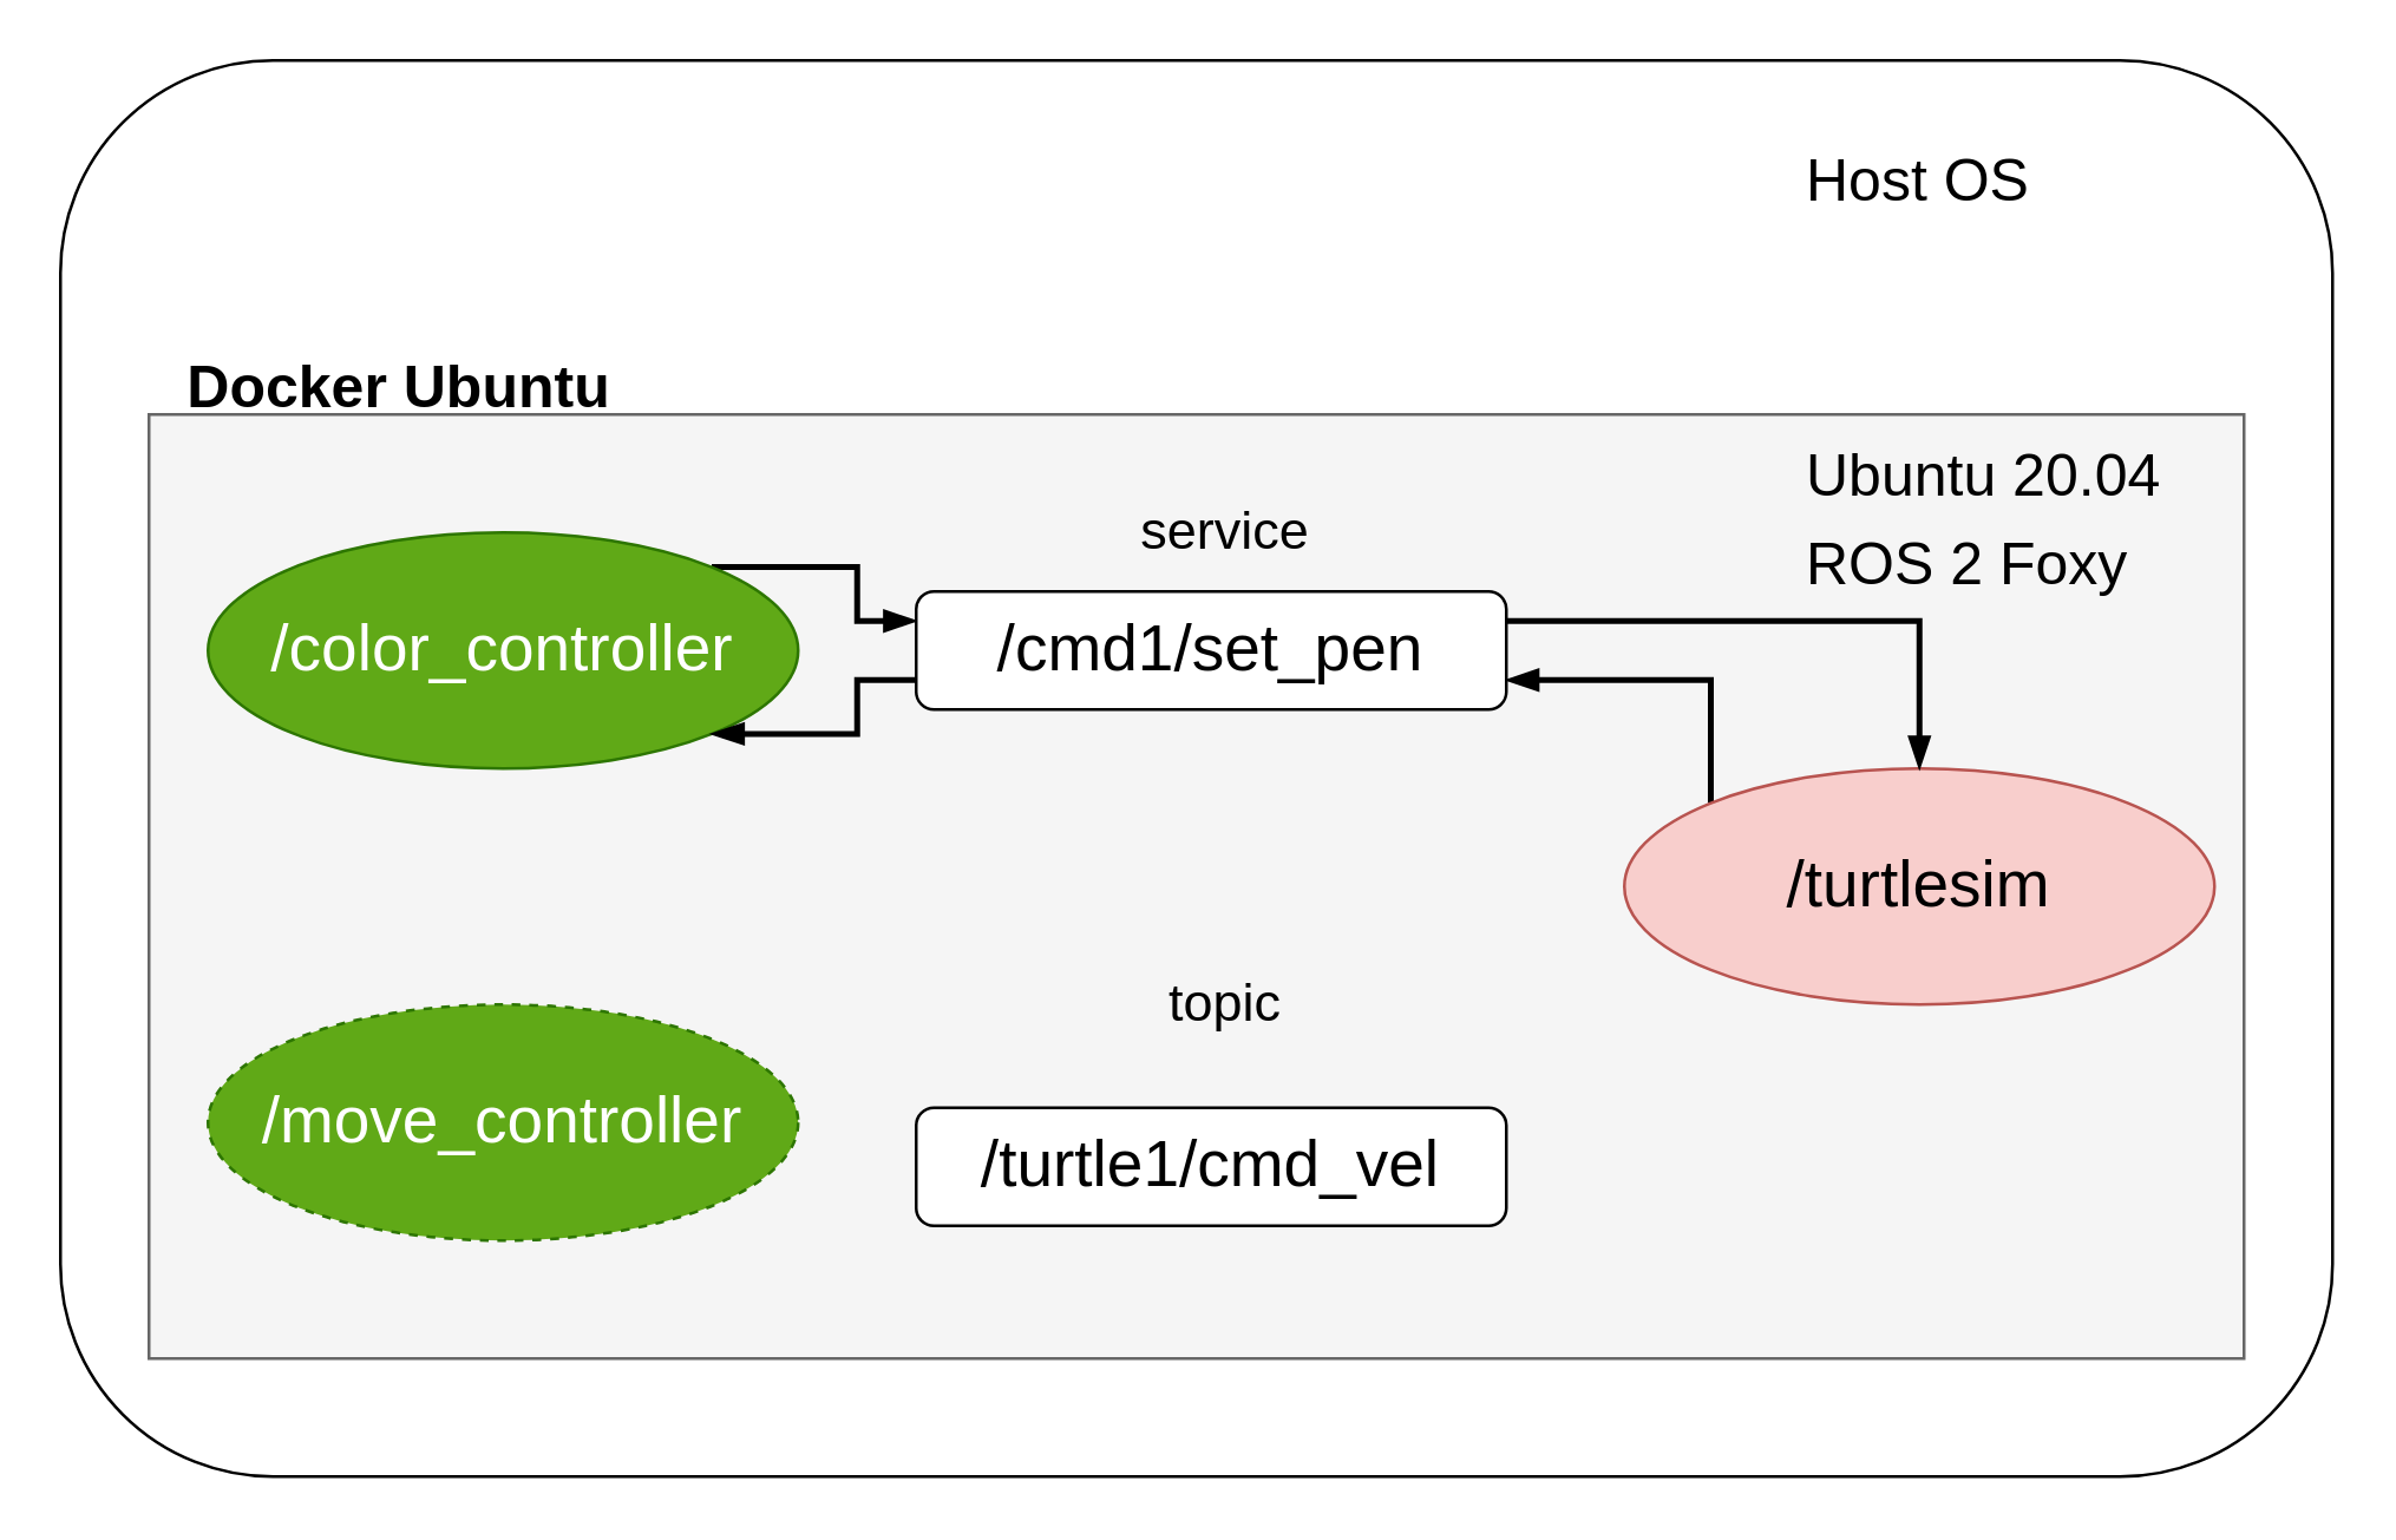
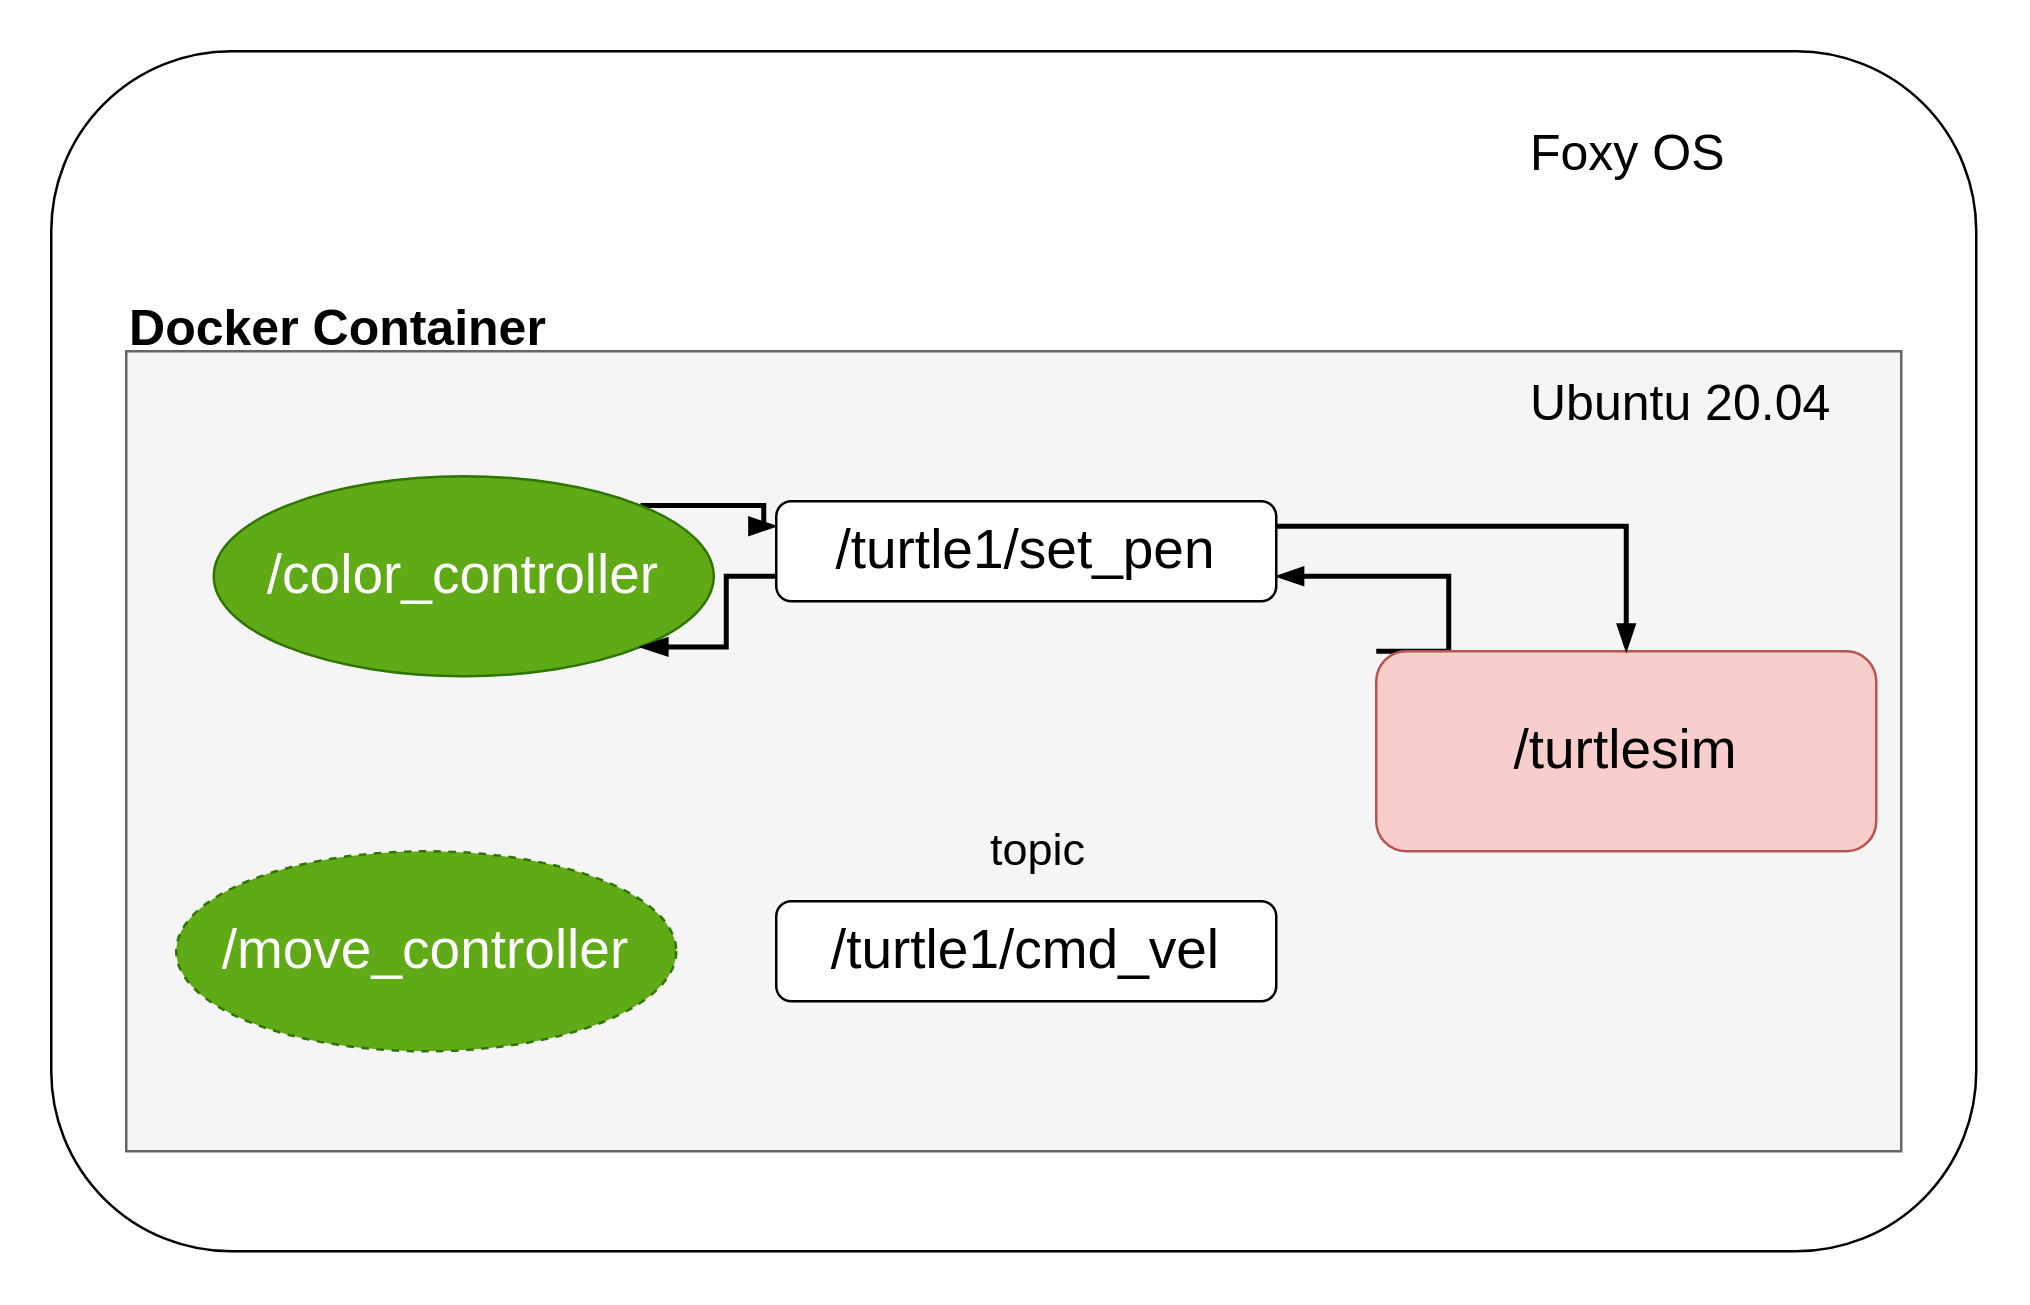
- <mxCell id="15" value="Host OS" style="text;html=1;strokeColor=none;fillColor=none;align=left;verticalAlign=middle;whiteSpace=wrap;rounded=0;fontSize=20;" parent="1" vertex="1"><mxGeometry x="610" y="50" width="140" height="20" as="geometry" /></mxCell>
+ <mxCell id="15" value="Foxy OS" style="text;html=1;strokeColor=none;fillColor=none;align=left;verticalAlign=middle;whiteSpace=wrap;rounded=0;fontSize=20;" parent="1" vertex="1"><mxGeometry x="610" y="50" width="140" height="20" as="geometry" /></mxCell>
- <mxCell id="18" value="Docker Ubuntu" style="text;html=1;strokeColor=none;fillColor=none;align=center;verticalAlign=middle;whiteSpace=wrap;rounded=0;fontSize=20;fontStyle=1" parent="1" vertex="1"><mxGeometry x="50" y="120" width="170" height="20" as="geometry" /></mxCell>
+ <mxCell id="18" value="Docker Container" style="text;html=1;strokeColor=none;fillColor=none;align=center;verticalAlign=middle;whiteSpace=wrap;rounded=0;fontSize=20;fontStyle=1" parent="1" vertex="1"><mxGeometry x="50" y="120" width="170" height="20" as="geometry" /></mxCell>
- <mxCell id="14" value="&lt;font style=&quot;font-size: 18px&quot;&gt;service&lt;/font&gt;" style="text;html=1;strokeColor=none;fillColor=none;align=center;verticalAlign=middle;whiteSpace=wrap;rounded=0;" parent="1" vertex="1"><mxGeometry x="345" y="170" width="140" height="20" as="geometry" /></mxCell>
- <mxCell id="17" value="ROS 2 Foxy" style="text;html=1;strokeColor=none;fillColor=none;align=left;verticalAlign=middle;whiteSpace=wrap;rounded=0;fontSize=20;" parent="1" vertex="1"><mxGeometry x="610" y="180" width="140" height="20" as="geometry" /></mxCell>
- <mxCell id="5" value="&lt;font style=&quot;font-size: 22px&quot;&gt;/color_controller&lt;/font&gt;" style="ellipse;whiteSpace=wrap;html=1;fillColor=#60a917;strokeColor=#2D7600;fontColor=#ffffff;" parent="1" vertex="1"><mxGeometry x="70" y="180" width="200" height="80" as="geometry" /></mxCell>
+ <mxCell id="5" value="&lt;font style=&quot;font-size: 22px&quot;&gt;/color_controller&lt;/font&gt;" style="ellipse;whiteSpace=wrap;html=1;fillColor=#60a917;strokeColor=#2D7600;fontColor=#ffffff;" parent="1" vertex="1"><mxGeometry x="85" y="190" width="200" height="80" as="geometry" /></mxCell>
- <mxCell id="12" value="&lt;font style=&quot;font-size: 22px&quot;&gt;/cmd1/set_pen&lt;/font&gt;" style="rounded=1;whiteSpace=wrap;html=1;" parent="1" vertex="1"><mxGeometry x="310" y="200" width="200" height="40" as="geometry" /></mxCell>
+ <mxCell id="12" value="&lt;font style=&quot;font-size: 22px&quot;&gt;/turtle1/set_pen&lt;/font&gt;" style="rounded=1;whiteSpace=wrap;html=1;" parent="1" vertex="1"><mxGeometry x="310" y="200" width="200" height="40" as="geometry" /></mxCell>
- <mxCell id="8" value="&lt;font style=&quot;font-size: 22px&quot;&gt;/turtlesim&lt;/font&gt;" style="ellipse;whiteSpace=wrap;html=1;fillColor=#f8cecc;strokeColor=#b85450;" parent="1" vertex="1"><mxGeometry x="550" y="260" width="200" height="80" as="geometry" /></mxCell>
+ <mxCell id="8" value="&lt;font style=&quot;font-size: 22px&quot;&gt;/turtlesim&lt;/font&gt;" style="whiteSpace=wrap;html=1;fillColor=#f8cecc;strokeColor=#b85450;rounded=1;" parent="1" vertex="1"><mxGeometry x="550" y="260" width="200" height="80" as="geometry" /></mxCell>
- <mxCell id="9" value="&lt;font style=&quot;font-size: 22px&quot;&gt;/turtle1/cmd_vel&lt;/font&gt;" style="rounded=1;whiteSpace=wrap;html=1;" parent="1" vertex="1"><mxGeometry x="310" y="375" width="200" height="40" as="geometry" /></mxCell>
+ <mxCell id="9" value="&lt;font style=&quot;font-size: 22px&quot;&gt;/turtle1/cmd_vel&lt;/font&gt;" style="rounded=1;whiteSpace=wrap;html=1;" parent="1" vertex="1"><mxGeometry x="310" y="360" width="200" height="40" as="geometry" /></mxCell>
